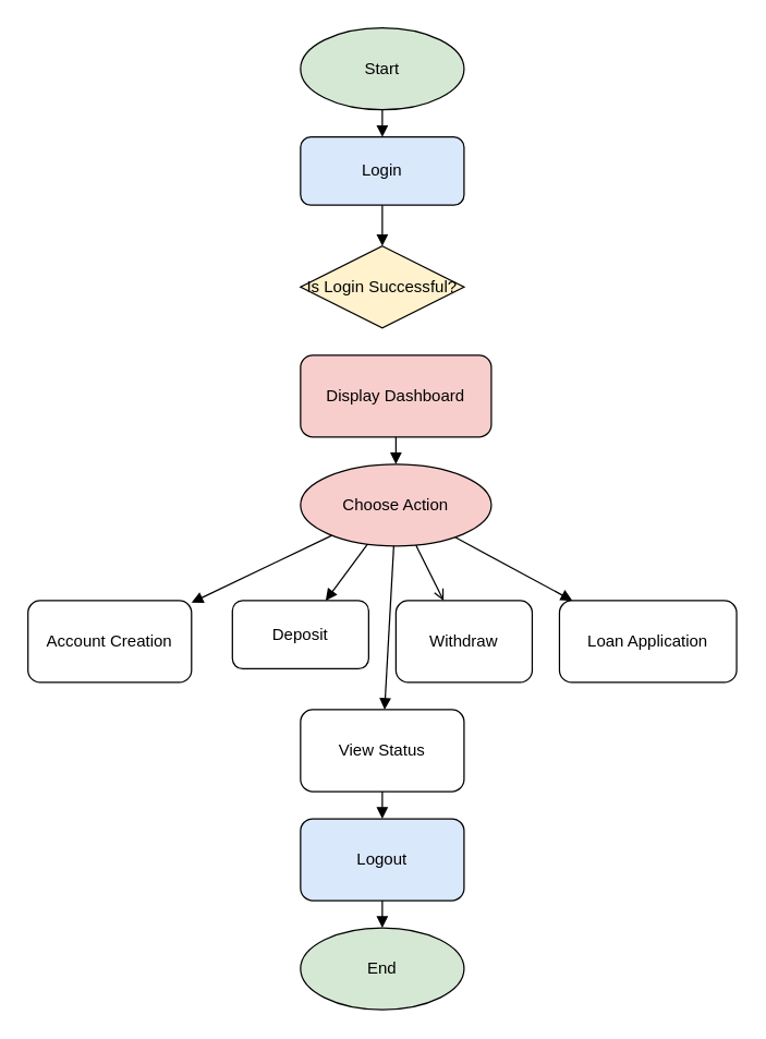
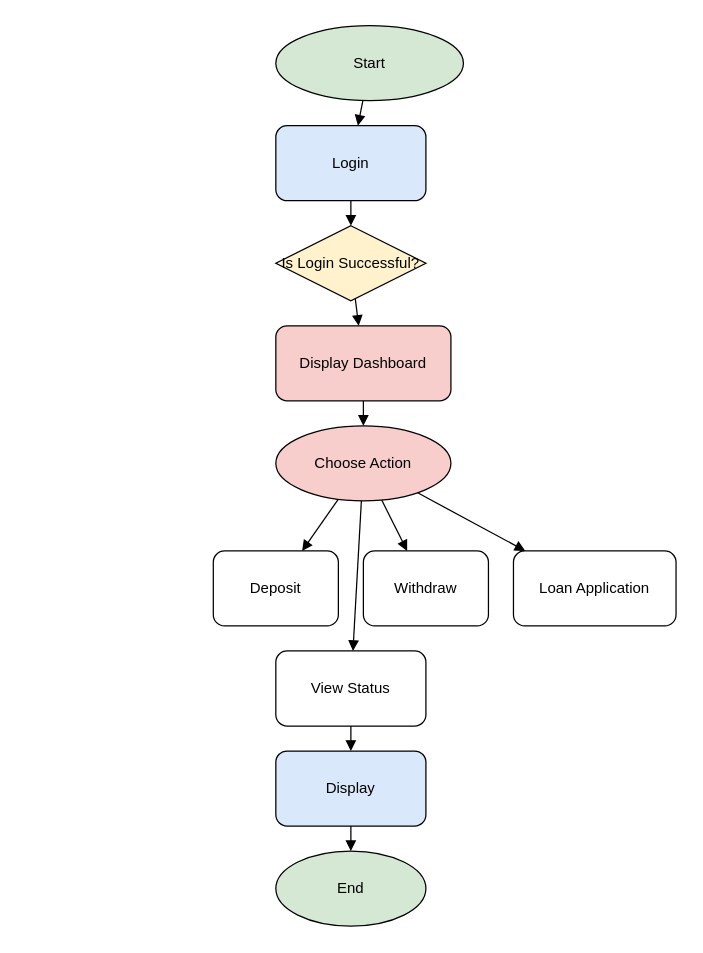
- <mxCell id="2" value="Start" style="ellipse;whiteSpace=wrap;html=1;fillColor=#d5e8d4;" vertex="1" parent="1"><mxGeometry x="220" y="20" width="120" height="60" as="geometry" /></mxCell>
+ <mxCell id="2" value="Start" style="ellipse;whiteSpace=wrap;html=1;fillColor=#d5e8d4;" vertex="1" parent="1"><mxGeometry x="220" y="20" width="150" height="60" as="geometry" /></mxCell>
- <mxCell id="3" value="Login" style="rounded=1;whiteSpace=wrap;html=1;fillColor=#dae8fc;" vertex="1" parent="1"><mxGeometry x="220" y="100" width="120" height="50" as="geometry" /></mxCell>
+ <mxCell id="3" value="Login" style="rounded=1;whiteSpace=wrap;html=1;fillColor=#dae8fc;" vertex="1" parent="1"><mxGeometry x="220" y="100" width="120" height="60" as="geometry" /></mxCell>
+ <mxCell id="16" style="endArrow=block;" edge="1" parent="1" source="4" target="5"><mxGeometry relative="1" as="geometry" /></mxCell>
- <mxCell id="18" style="endArrow=block;" edge="1" parent="1" source="6" target="7"><mxGeometry relative="1" as="geometry" /></mxCell>
- <mxCell id="20" style="endArrow=open;" edge="1" parent="1" source="6" target="9"><mxGeometry relative="1" as="geometry" /></mxCell>
+ <mxCell id="20" style="endArrow=block;" edge="1" parent="1" source="6" target="9"><mxGeometry relative="1" as="geometry" /></mxCell>
- <mxCell id="8" value="Deposit" style="rounded=1;whiteSpace=wrap;html=1;" vertex="1" parent="1"><mxGeometry x="170" y="440" width="100" height="50" as="geometry" /></mxCell>
+ <mxCell id="8" value="Deposit" style="rounded=1;whiteSpace=wrap;html=1;" vertex="1" parent="1"><mxGeometry x="170" y="440" width="100" height="60" as="geometry" /></mxCell>
- <mxCell id="7" value="Account Creation" style="rounded=1;whiteSpace=wrap;html=1;" vertex="1" parent="1"><mxGeometry x="20" y="440" width="120" height="60" as="geometry" /></mxCell>
- <mxCell id="12" value="Logout" style="rounded=1;whiteSpace=wrap;html=1;fillColor=#dae8fc;" vertex="1" parent="1"><mxGeometry x="220" y="600" width="120" height="60" as="geometry" /></mxCell>
+ <mxCell id="12" value="Display" style="rounded=1;whiteSpace=wrap;html=1;fillColor=#dae8fc;" vertex="1" parent="1"><mxGeometry x="220" y="600" width="120" height="60" as="geometry" /></mxCell>
